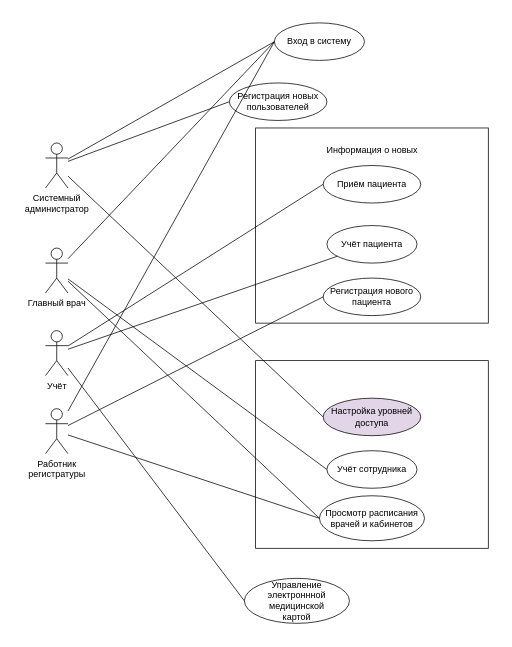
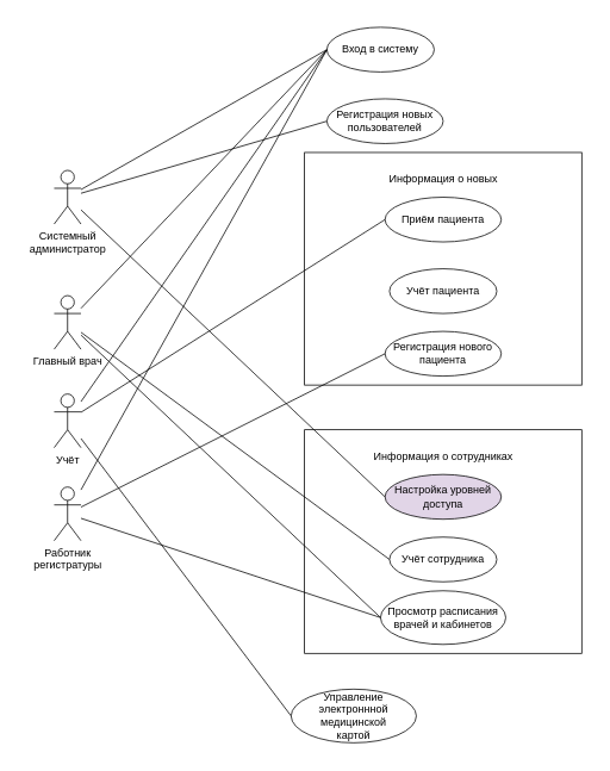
- <mxCell id="18" value="Регистрация новых пользователей" style="ellipse;whiteSpace=wrap;html=1;" vertex="1" parent="1"><mxGeometry x="305" y="110" width="130" height="50" as="geometry" /></mxCell>
+ <mxCell id="18" value="Регистрация новых пользователей" style="ellipse;whiteSpace=wrap;html=1;" vertex="1" parent="1"><mxGeometry x="365" y="110" width="130" height="50" as="geometry" /></mxCell>
- <mxCell id="23" style="edgeStyle=none;html=1;endArrow=none;endFill=0;" edge="1" parent="1" source="26" target="14"><mxGeometry relative="1" as="geometry" /></mxCell>
+ <mxCell id="23" style="edgeStyle=none;html=1;entryX=0;entryY=0.5;entryDx=0;entryDy=0;endArrow=none;endFill=0;" edge="1" parent="1" source="26" target="9"><mxGeometry relative="1" as="geometry" /></mxCell>
+ <mxCell id="13" value="Информация о сотрудниках" style="text;html=1;resizable=0;autosize=1;align=center;verticalAlign=middle;points=[];fillColor=none;strokeColor=none;rounded=0;" vertex="1" parent="1"><mxGeometry x="410" y="500" width="170" height="20" as="geometry" /></mxCell>
